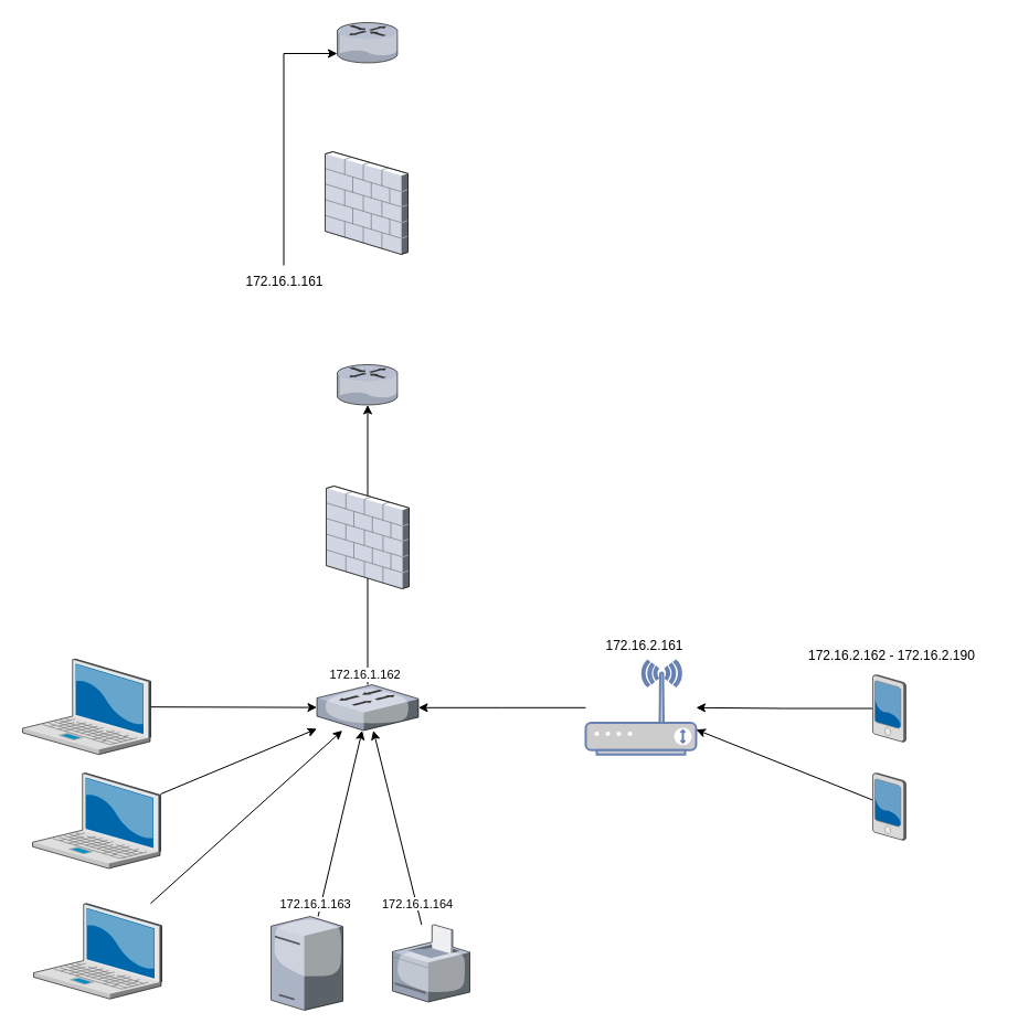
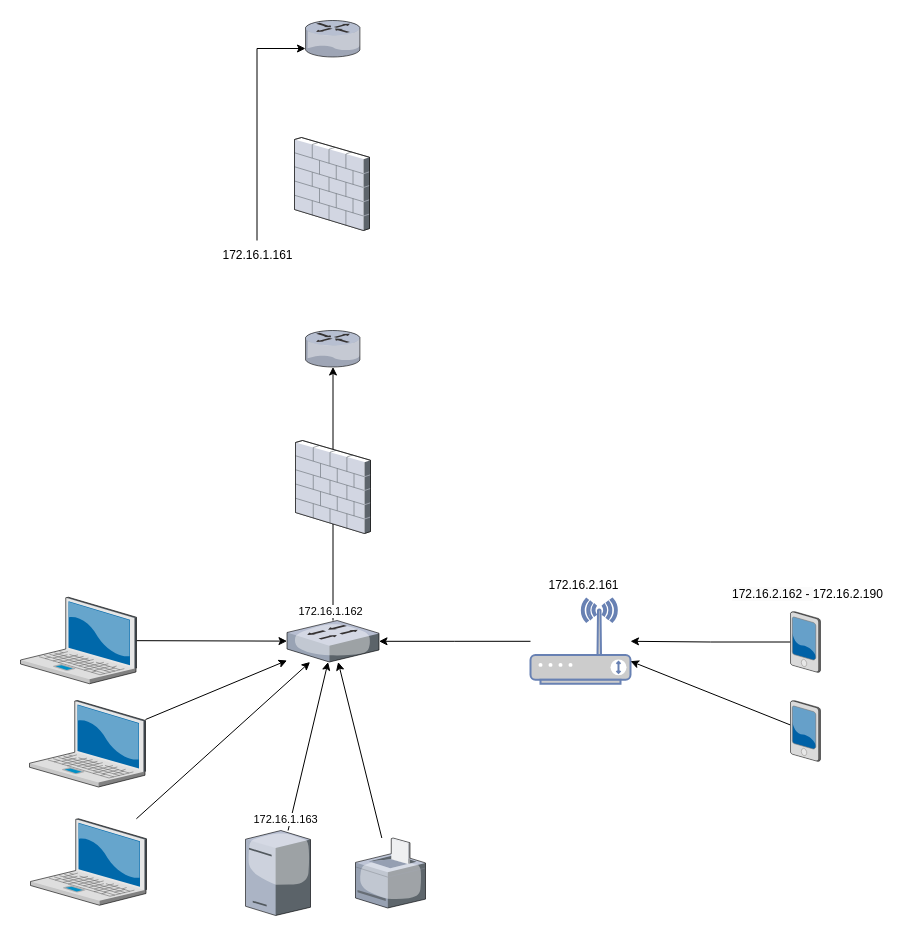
- <mxCell id="19" value="&lt;span style=&quot;color: rgb(0, 0, 0); font-family: Helvetica; font-size: 11px; font-style: normal; font-variant-ligatures: normal; font-variant-caps: normal; font-weight: 400; letter-spacing: normal; orphans: 2; text-align: center; text-indent: 0px; text-transform: none; widows: 2; word-spacing: 0px; -webkit-text-stroke-width: 0px; background-color: rgb(255, 255, 255); text-decoration-thickness: initial; text-decoration-style: initial; text-decoration-color: initial; float: none; display: inline !important;&quot;&gt;172.16.1.164&lt;br&gt;&lt;br&gt;&lt;/span&gt;" style="text;whiteSpace=wrap;html=1;" vertex="1" parent="1"><mxGeometry x="344" y="805" width="70" height="20" as="geometry" /></mxCell>
